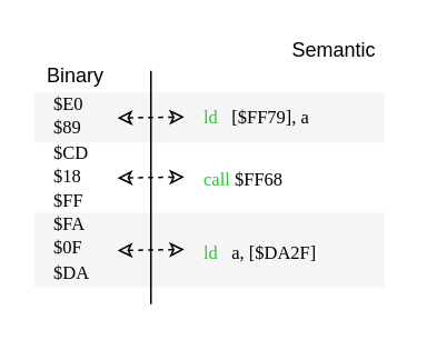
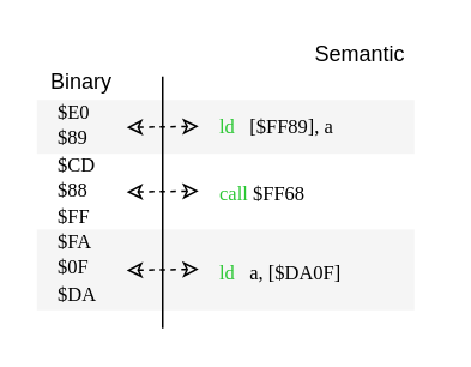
- <mxCell id="6" value="&lt;p class=&quot;p1&quot; style=&quot;margin: 0px ; font-stretch: normal ; font-size: 11px ; line-height: normal ; font-family: &amp;#34;.applesystemuifontmonospaced&amp;#34;&quot;&gt;&lt;span class=&quot;s1&quot; style=&quot;color: rgb(41 , 199 , 50)&quot;&gt;ld&lt;/span&gt;&amp;nbsp; &amp;nbsp;[$FF79], a&lt;/p&gt;" style="rounded=0;whiteSpace=wrap;html=1;align=left;strokeColor=none;fillColor=none;" vertex="1" parent="1"><mxGeometry x="120" y="58.5" width="120" height="20" as="geometry" /></mxCell>
+ <mxCell id="6" value="&lt;p class=&quot;p1&quot; style=&quot;margin: 0px ; font-stretch: normal ; font-size: 11px ; line-height: normal ; font-family: &amp;#34;.applesystemuifontmonospaced&amp;#34;&quot;&gt;&lt;span class=&quot;s1&quot; style=&quot;color: rgb(41 , 199 , 50)&quot;&gt;ld&lt;/span&gt;&amp;nbsp; &amp;nbsp;[$FF89], a&lt;/p&gt;" style="rounded=0;whiteSpace=wrap;html=1;align=left;strokeColor=none;fillColor=none;" vertex="1" parent="1"><mxGeometry x="120" y="58.5" width="120" height="20" as="geometry" /></mxCell>
- <mxCell id="5" value="&lt;span style=&quot;font-family: &amp;#34;.applesystemuifontmonospaced&amp;#34; ; font-size: 11px&quot;&gt;$E0 $89 $CD $18 $FF $FA $0F $DA&lt;/span&gt;" style="rounded=0;whiteSpace=wrap;html=1;align=left;strokeColor=none;fillColor=none;" vertex="1" parent="1"><mxGeometry x="30" y="52" width="30" height="120" as="geometry" /></mxCell>
+ <mxCell id="5" value="&lt;span style=&quot;font-family: &amp;#34;.applesystemuifontmonospaced&amp;#34; ; font-size: 11px&quot;&gt;$E0 $89 $CD $88 $FF $FA $0F $DA&lt;/span&gt;" style="rounded=0;whiteSpace=wrap;html=1;align=left;strokeColor=none;fillColor=none;" vertex="1" parent="1"><mxGeometry x="30" y="52" width="30" height="120" as="geometry" /></mxCell>
- <mxCell id="8" value="&lt;p class=&quot;p1&quot; style=&quot;margin: 0px ; font-stretch: normal ; font-size: 11px ; line-height: normal ; font-family: &amp;#34;.applesystemuifontmonospaced&amp;#34;&quot;&gt;&lt;span class=&quot;s1&quot; style=&quot;color: rgb(41 , 199 , 50)&quot;&gt;ld&lt;/span&gt; &lt;span class=&quot;Apple-converted-space&quot;&gt;&amp;nbsp; &lt;/span&gt;a, [$DA2F]&lt;/p&gt;" style="rounded=0;whiteSpace=wrap;html=1;align=left;strokeColor=none;fillColor=none;" vertex="1" parent="1"><mxGeometry x="120" y="139.5" width="120" height="20" as="geometry" /></mxCell>
+ <mxCell id="8" value="&lt;p class=&quot;p1&quot; style=&quot;margin: 0px ; font-stretch: normal ; font-size: 11px ; line-height: normal ; font-family: &amp;#34;.applesystemuifontmonospaced&amp;#34;&quot;&gt;&lt;span class=&quot;s1&quot; style=&quot;color: rgb(41 , 199 , 50)&quot;&gt;ld&lt;/span&gt; &lt;span class=&quot;Apple-converted-space&quot;&gt;&amp;nbsp; &lt;/span&gt;a, [$DA0F]&lt;/p&gt;" style="rounded=0;whiteSpace=wrap;html=1;align=left;strokeColor=none;fillColor=none;" vertex="1" parent="1"><mxGeometry x="120" y="139.5" width="120" height="20" as="geometry" /></mxCell>
